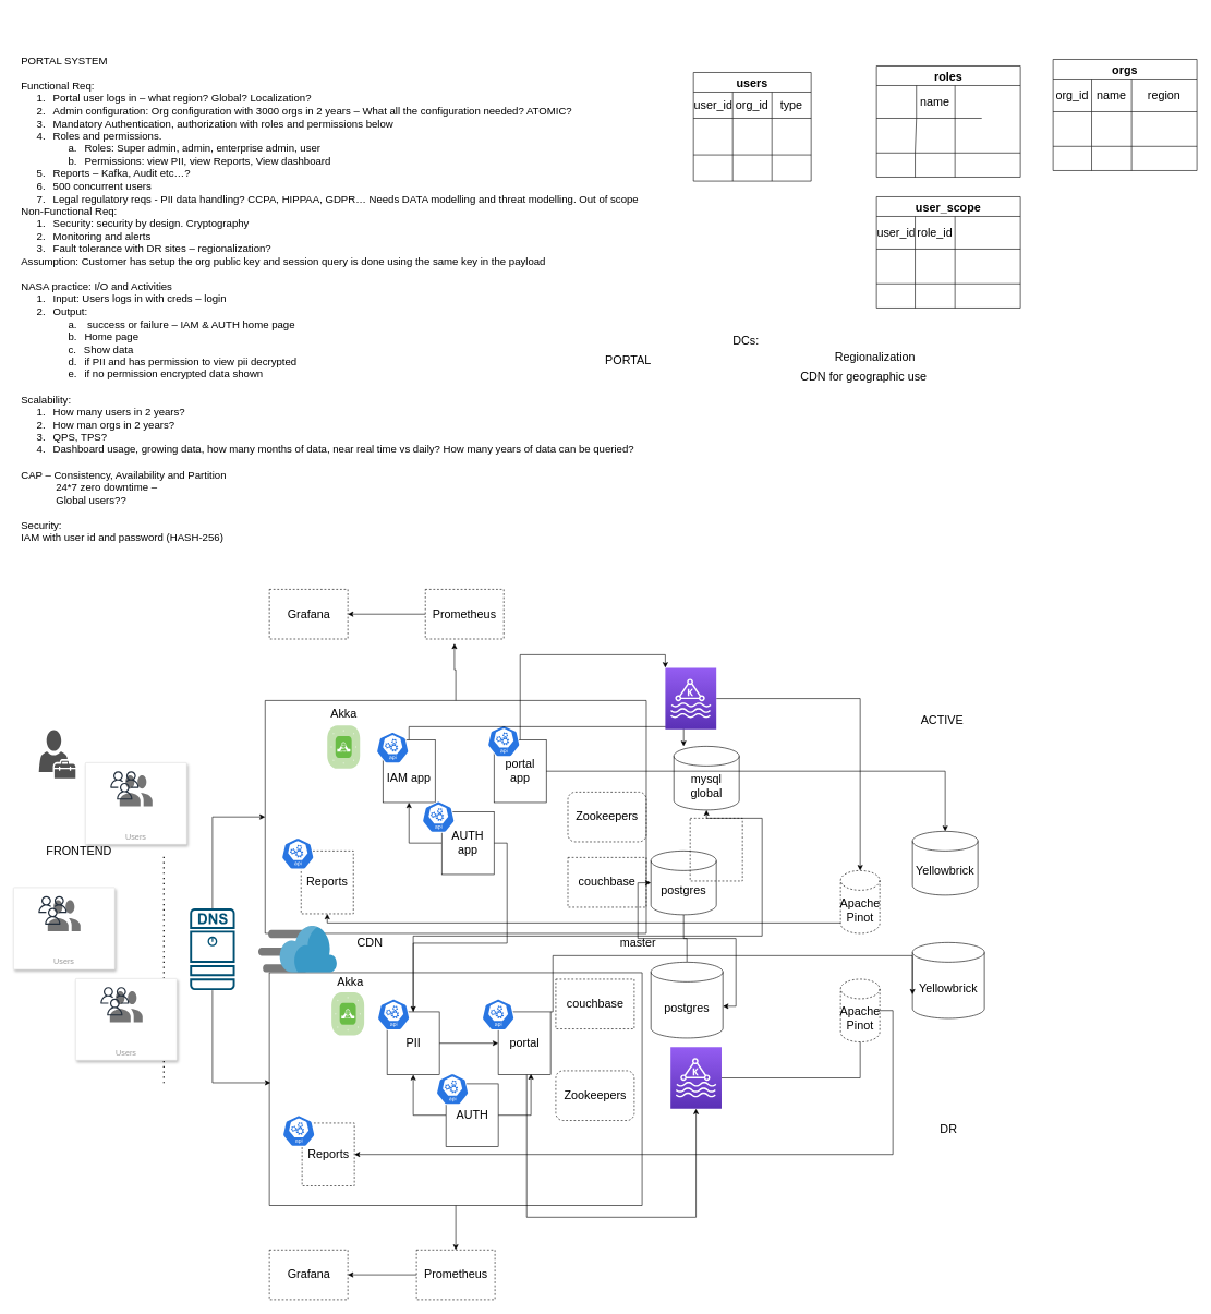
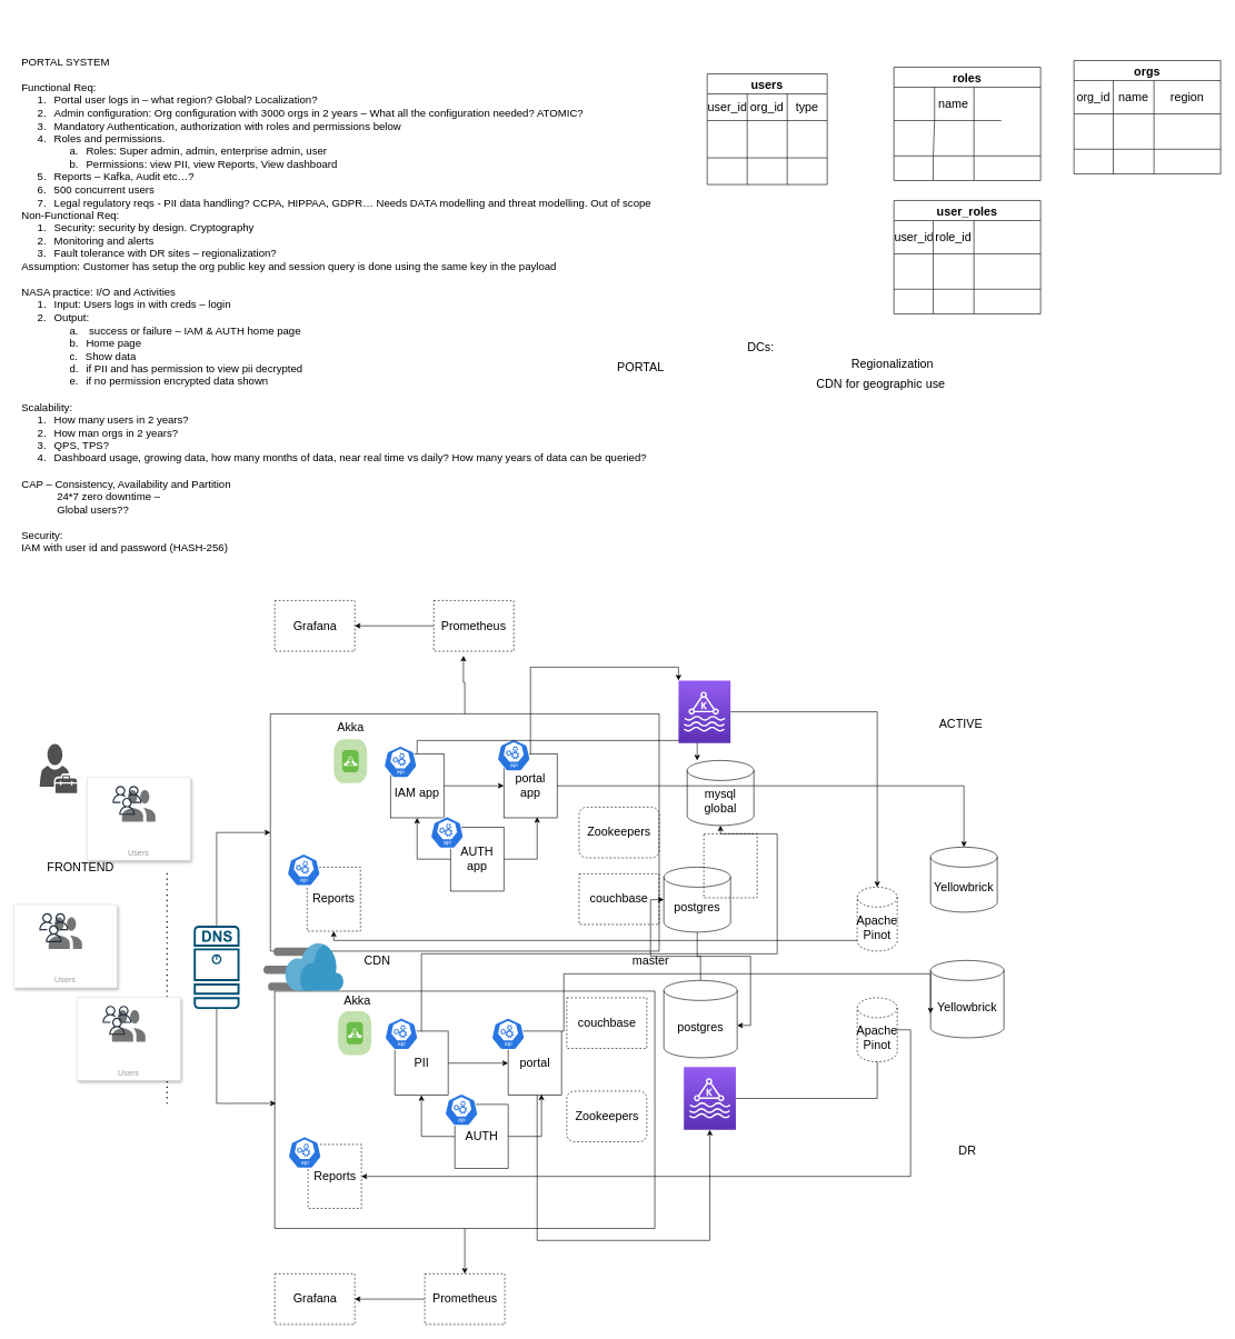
- <mxCell id="49" value="user_scope" style="shape=table;startSize=30;container=1;collapsible=0;childLayout=tableLayout;fontStyle=1;align=center;pointerEvents=1;fontSize=18;" vertex="1" parent="1"><mxGeometry x="1340" y="300" width="220" height="170" as="geometry" /></mxCell>
+ <mxCell id="49" value="user_roles" style="shape=table;startSize=30;container=1;collapsible=0;childLayout=tableLayout;fontStyle=1;align=center;pointerEvents=1;fontSize=18;" vertex="1" parent="1"><mxGeometry x="1340" y="300" width="220" height="170" as="geometry" /></mxCell>
- <mxCell id="129" value="ACTIVE" style="text;html=1;align=center;verticalAlign=middle;resizable=0;points=[];autosize=1;strokeColor=none;fillColor=none;fontSize=18;" vertex="1" parent="1"><mxGeometry x="1400" y="1085" width="80" height="30" as="geometry" /></mxCell>
+ <mxCell id="129" value="ACTIVE" style="text;html=1;align=center;verticalAlign=middle;resizable=0;points=[];autosize=1;strokeColor=none;fillColor=none;fontSize=18;" vertex="1" parent="1"><mxGeometry x="1400" y="1070" width="80" height="30" as="geometry" /></mxCell>
+ <mxCell id="9" style="edgeStyle=orthogonalEdgeStyle;rounded=0;orthogonalLoop=1;jettySize=auto;html=1;exitX=1;exitY=0.5;exitDx=0;exitDy=0;entryX=0;entryY=0.5;entryDx=0;entryDy=0;fontSize=18;" edge="1" parent="4" source="10" target="5"><mxGeometry relative="1" as="geometry" /></mxCell>
- <mxCell id="7" style="edgeStyle=orthogonalEdgeStyle;rounded=0;orthogonalLoop=1;jettySize=auto;html=1;exitX=1;exitY=0.5;exitDx=0;exitDy=0;fontSize=18;" edge="1" parent="4" source="8" target="86"><mxGeometry relative="1" as="geometry" /></mxCell>
+ <mxCell id="7" style="edgeStyle=orthogonalEdgeStyle;rounded=0;orthogonalLoop=1;jettySize=auto;html=1;exitX=1;exitY=0.5;exitDx=0;exitDy=0;entryX=0.625;entryY=0.988;entryDx=0;entryDy=0;entryPerimeter=0;fontSize=18;" edge="1" parent="4" source="8" target="5"><mxGeometry relative="1" as="geometry" /></mxCell>
